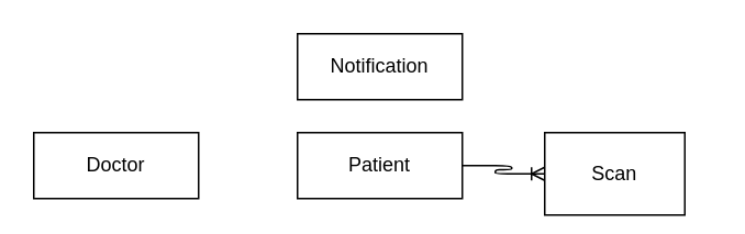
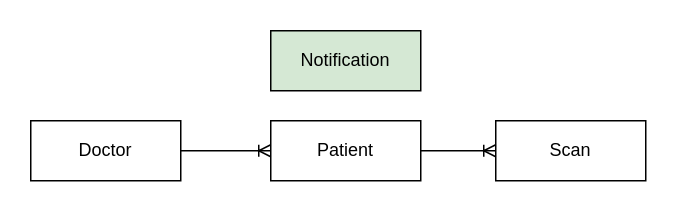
- <mxCell id="5" value="Notification" style="whiteSpace=wrap;html=1;align=center;" vertex="1" parent="1"><mxGeometry x="180" y="20" width="100" height="40" as="geometry" /></mxCell>
+ <mxCell id="5" value="Notification" style="whiteSpace=wrap;html=1;align=center;fillColor=#d5e8d4;" vertex="1" parent="1"><mxGeometry x="180" y="20" width="100" height="40" as="geometry" /></mxCell>
+ <mxCell id="6" value="" style="edgeStyle=entityRelationEdgeStyle;fontSize=12;html=1;endArrow=ERoneToMany;exitX=1;exitY=0.5;exitDx=0;exitDy=0;entryX=0;entryY=0.5;entryDx=0;entryDy=0;" edge="1" parent="1" source="2" target="3"><mxGeometry width="100" height="100" relative="1" as="geometry"><mxPoint x="230" y="190" as="sourcePoint" /><mxPoint x="330" y="90" as="targetPoint" /></mxGeometry></mxCell>
- <mxCell id="4" value="Scan" style="whiteSpace=wrap;html=1;align=center;" vertex="1" parent="1"><mxGeometry x="330" y="80" width="85" height="50" as="geometry" /></mxCell>
+ <mxCell id="4" value="Scan" style="whiteSpace=wrap;html=1;align=center;" vertex="1" parent="1"><mxGeometry x="330" y="80" width="100" height="40" as="geometry" /></mxCell>
